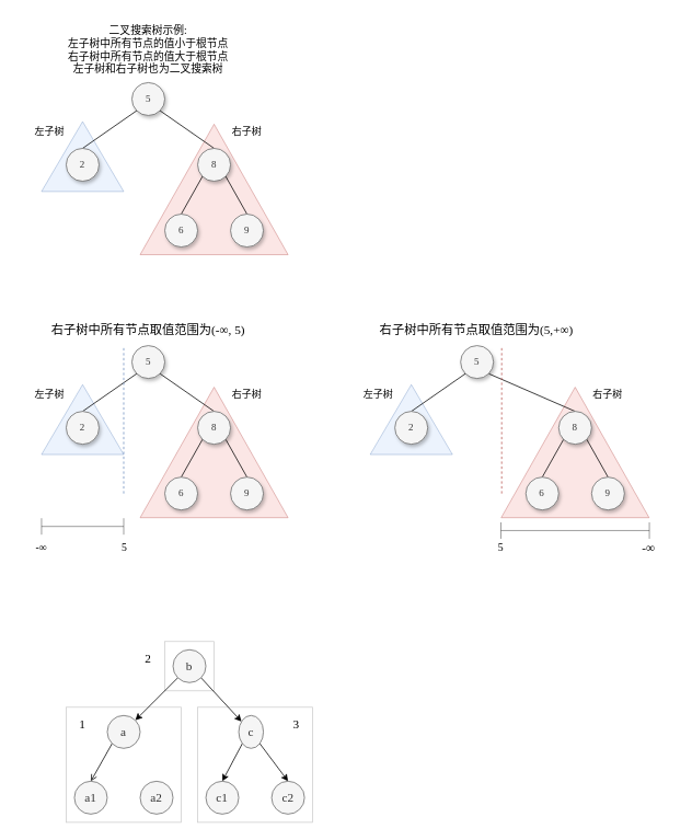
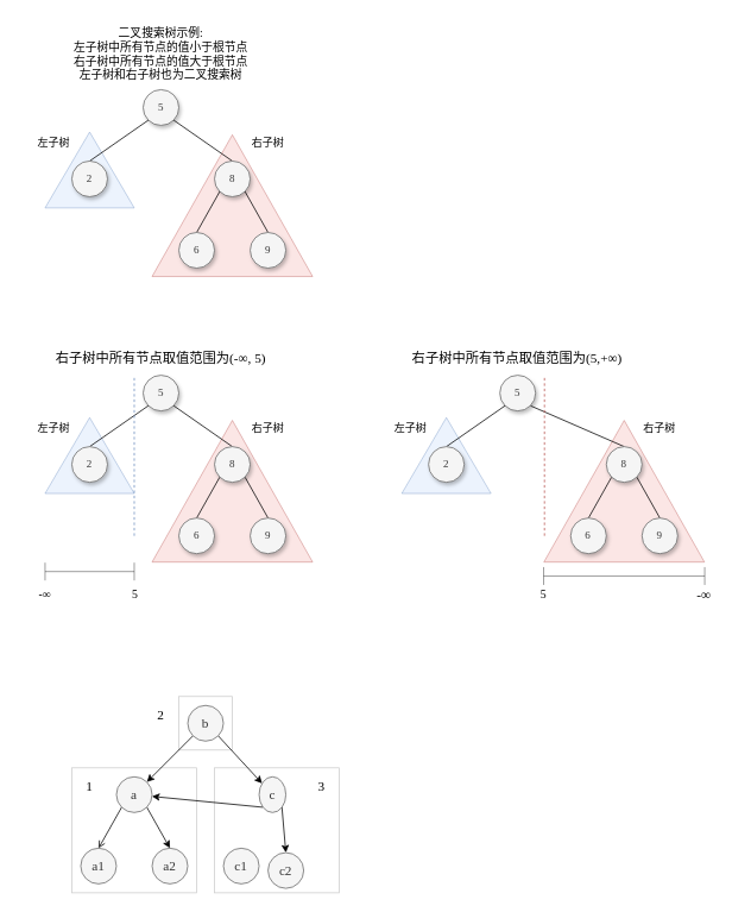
+ <mxCell id="59" style="edgeStyle=none;rounded=0;orthogonalLoop=1;jettySize=auto;html=1;exitX=1;exitY=1;exitDx=0;exitDy=0;entryX=0.5;entryY=0;entryDx=0;entryDy=0;" edge="1" parent="1" source="60" target="65"><mxGeometry relative="1" as="geometry" /></mxCell>
- <mxCell id="61" style="edgeStyle=none;rounded=0;orthogonalLoop=1;jettySize=auto;html=1;exitX=0;exitY=1;exitDx=0;exitDy=0;entryX=0.5;entryY=0;entryDx=0;entryDy=0;" edge="1" parent="1" source="63" target="66"><mxGeometry relative="1" as="geometry" /></mxCell>
+ <mxCell id="61" style="edgeStyle=none;rounded=0;orthogonalLoop=1;jettySize=auto;html=1;exitX=0;exitY=1;exitDx=0;exitDy=0;" edge="1" parent="1" source="63" target="60"><mxGeometry relative="1" as="geometry" /></mxCell>
- <mxCell id="67" value="&lt;font style=&quot;font-size: 15px&quot; face=&quot;Comic Sans MS&quot;&gt;c2&lt;/font&gt;" style="ellipse;whiteSpace=wrap;html=1;aspect=fixed;fillColor=#f5f5f5;fontColor=#333333;strokeColor=#666666;" vertex="1" parent="1"><mxGeometry x="330" y="950" width="40" height="40" as="geometry" /></mxCell>
+ <mxCell id="67" value="&lt;font style=&quot;font-size: 15px&quot; face=&quot;Comic Sans MS&quot;&gt;c2&lt;/font&gt;" style="ellipse;whiteSpace=wrap;html=1;aspect=fixed;fillColor=#f5f5f5;fontColor=#333333;strokeColor=#666666;" vertex="1" parent="1"><mxGeometry x="300" y="955" width="40" height="40" as="geometry" /></mxCell>
